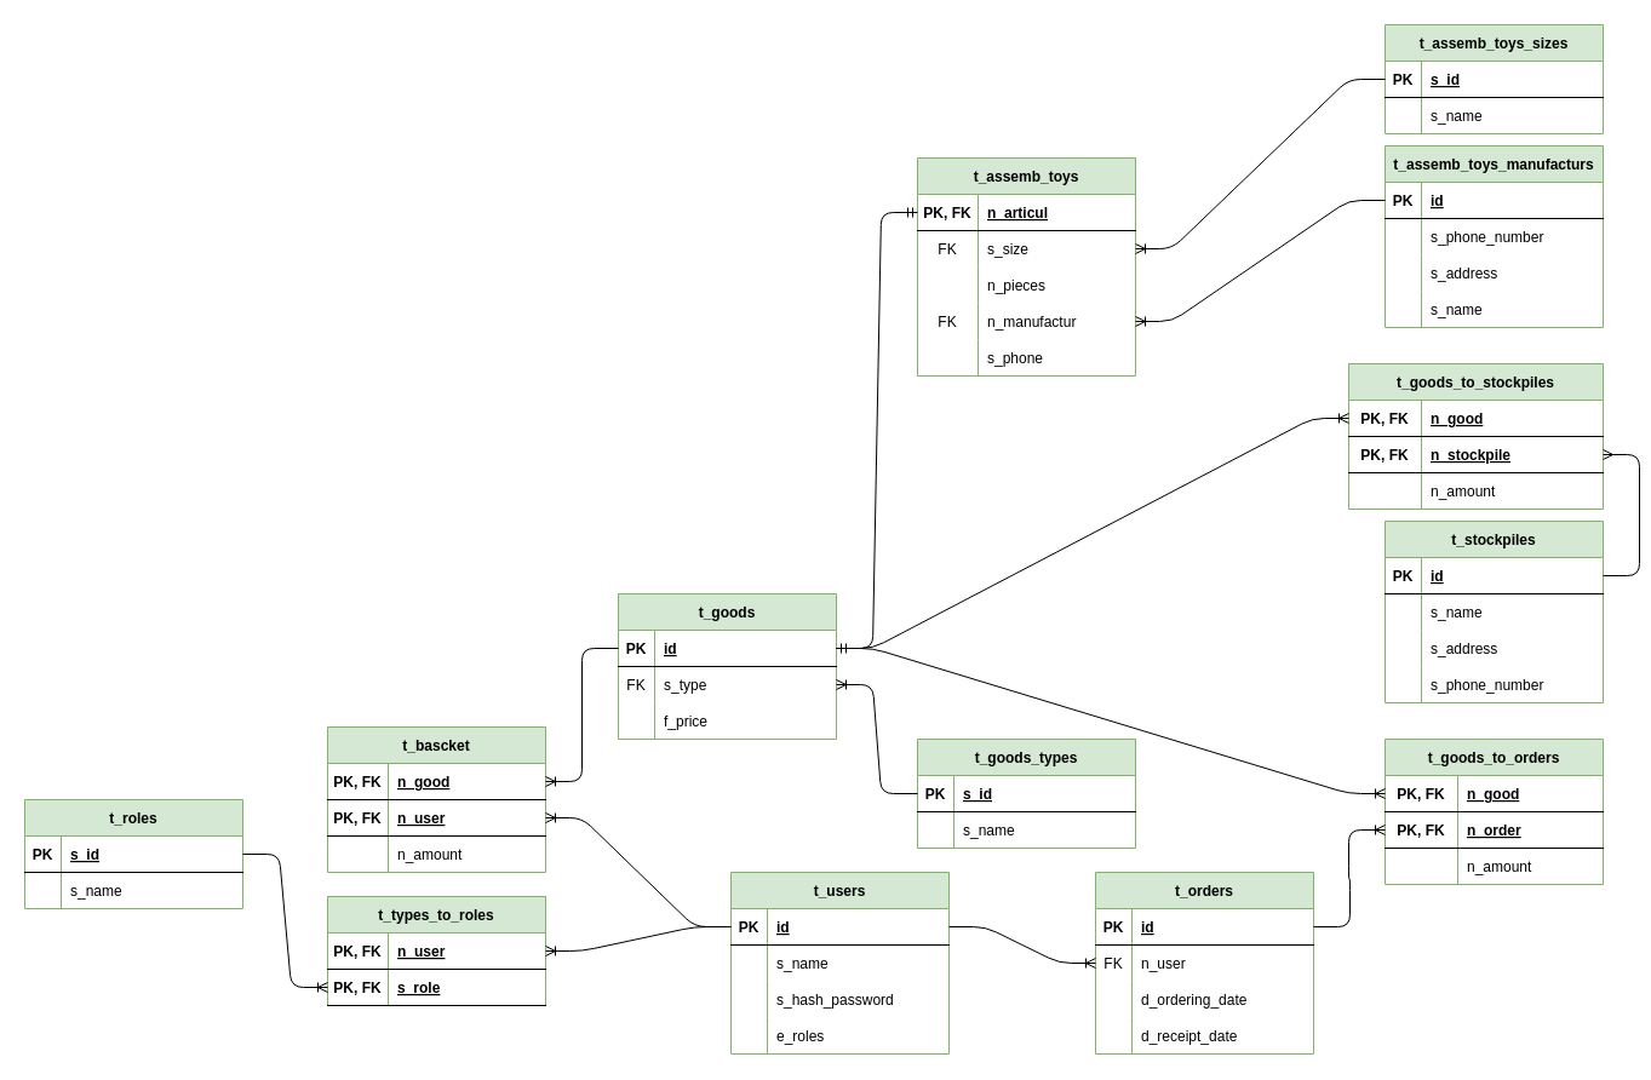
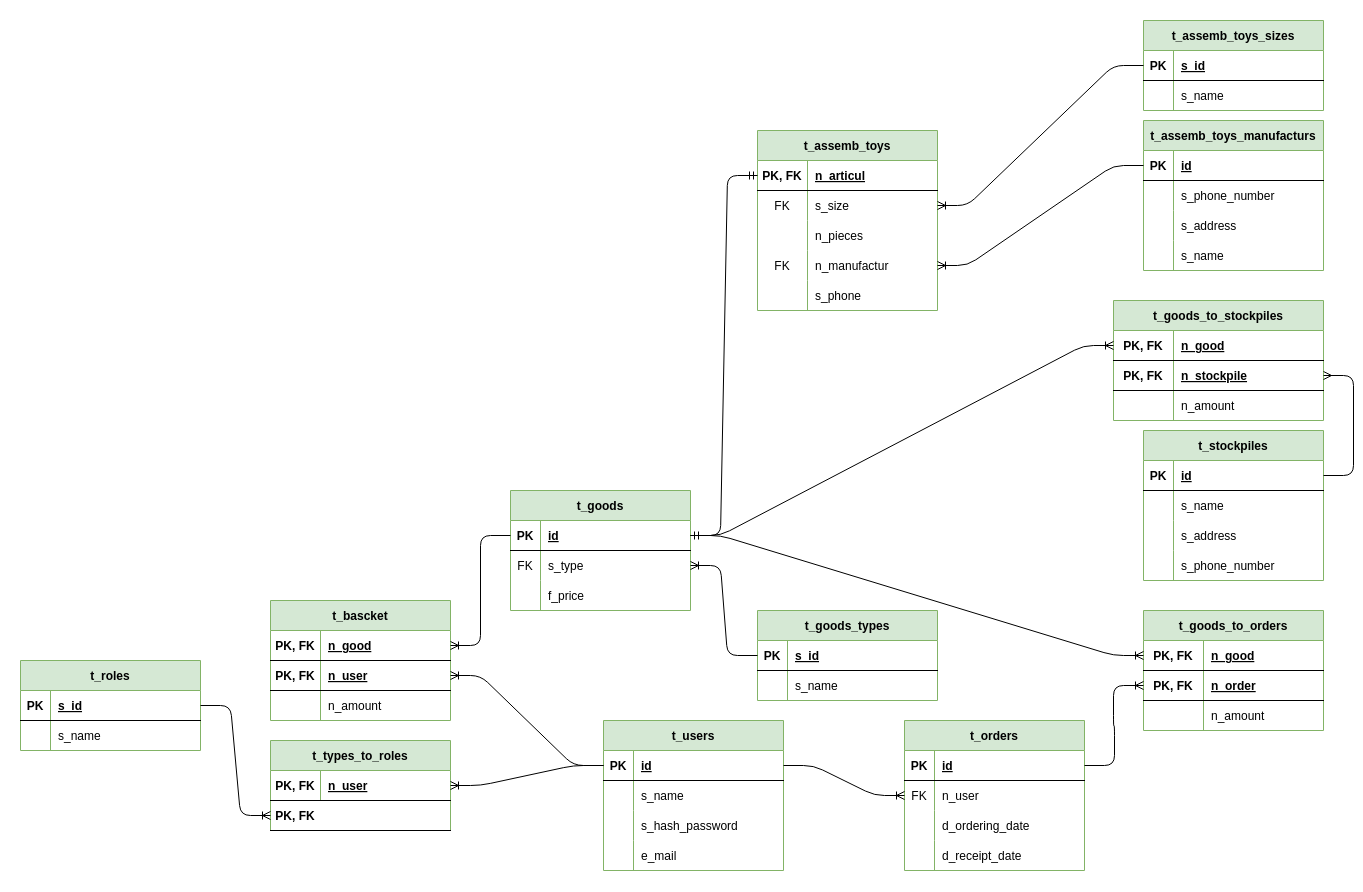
- <mxCell id="131" value="s_role" style="shape=partialRectangle;connectable=0;fillColor=none;top=0;left=0;bottom=0;right=0;align=left;spacingLeft=6;fontStyle=5;overflow=hidden;" parent="129" vertex="1"><mxGeometry x="50" width="130" height="30" as="geometry" /></mxCell>
- <mxCell id="14" value="e_roles" style="shape=partialRectangle;connectable=0;fillColor=none;top=0;left=0;bottom=0;right=0;align=left;spacingLeft=6;overflow=hidden;" parent="12" vertex="1"><mxGeometry x="30" width="150" height="30" as="geometry" /></mxCell>
+ <mxCell id="14" value="e_mail" style="shape=partialRectangle;connectable=0;fillColor=none;top=0;left=0;bottom=0;right=0;align=left;spacingLeft=6;overflow=hidden;" parent="12" vertex="1"><mxGeometry x="30" width="150" height="30" as="geometry" /></mxCell>
